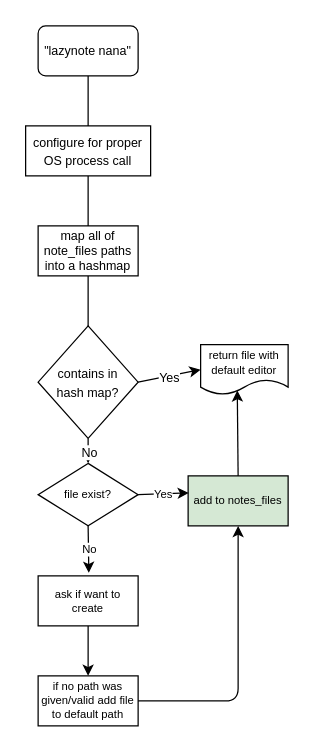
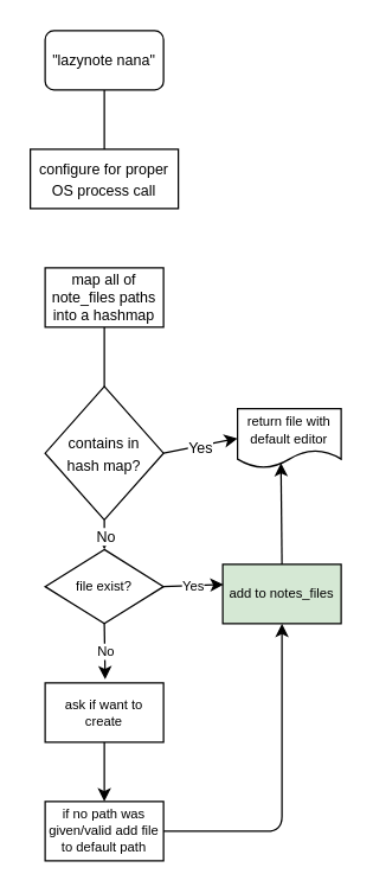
- <mxCell id="8" value="" style="endArrow=none;html=1;fontSize=10;exitX=0.5;exitY=0;exitDx=0;exitDy=0;entryX=0.5;entryY=1;entryDx=0;entryDy=0;" edge="1" parent="1" source="6" target="4"><mxGeometry width="50" height="50" relative="1" as="geometry"><mxPoint x="110" y="190" as="sourcePoint" /><mxPoint x="160" y="140" as="targetPoint" /></mxGeometry></mxCell>
